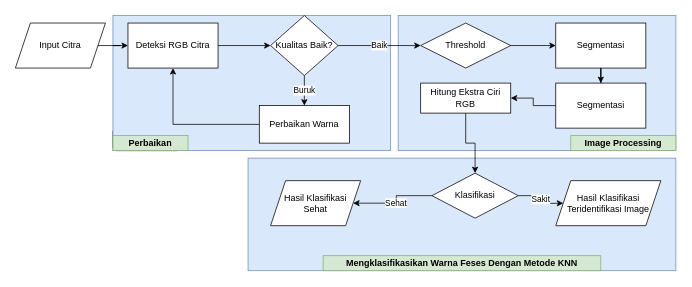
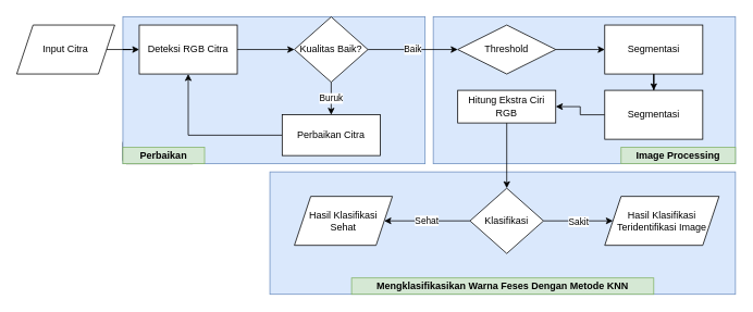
- <mxCell id="16" value="Perbaikan Warna" style="rounded=0;whiteSpace=wrap;html=1;" vertex="1" parent="1"><mxGeometry x="345" y="140" width="120" height="50" as="geometry" /></mxCell>
+ <mxCell id="16" value="Perbaikan Citra" style="rounded=0;whiteSpace=wrap;html=1;" vertex="1" parent="1"><mxGeometry x="345" y="140" width="120" height="50" as="geometry" /></mxCell>
- <mxCell id="25" value="Klasifikasi" style="rhombus;whiteSpace=wrap;html=1;" vertex="1" parent="1"><mxGeometry x="575" y="230" width="115" height="60" as="geometry" /></mxCell>
+ <mxCell id="25" value="Klasifikasi" style="rhombus;whiteSpace=wrap;html=1;" vertex="1" parent="1"><mxGeometry x="575" y="230" width="90" height="80" as="geometry" /></mxCell>
